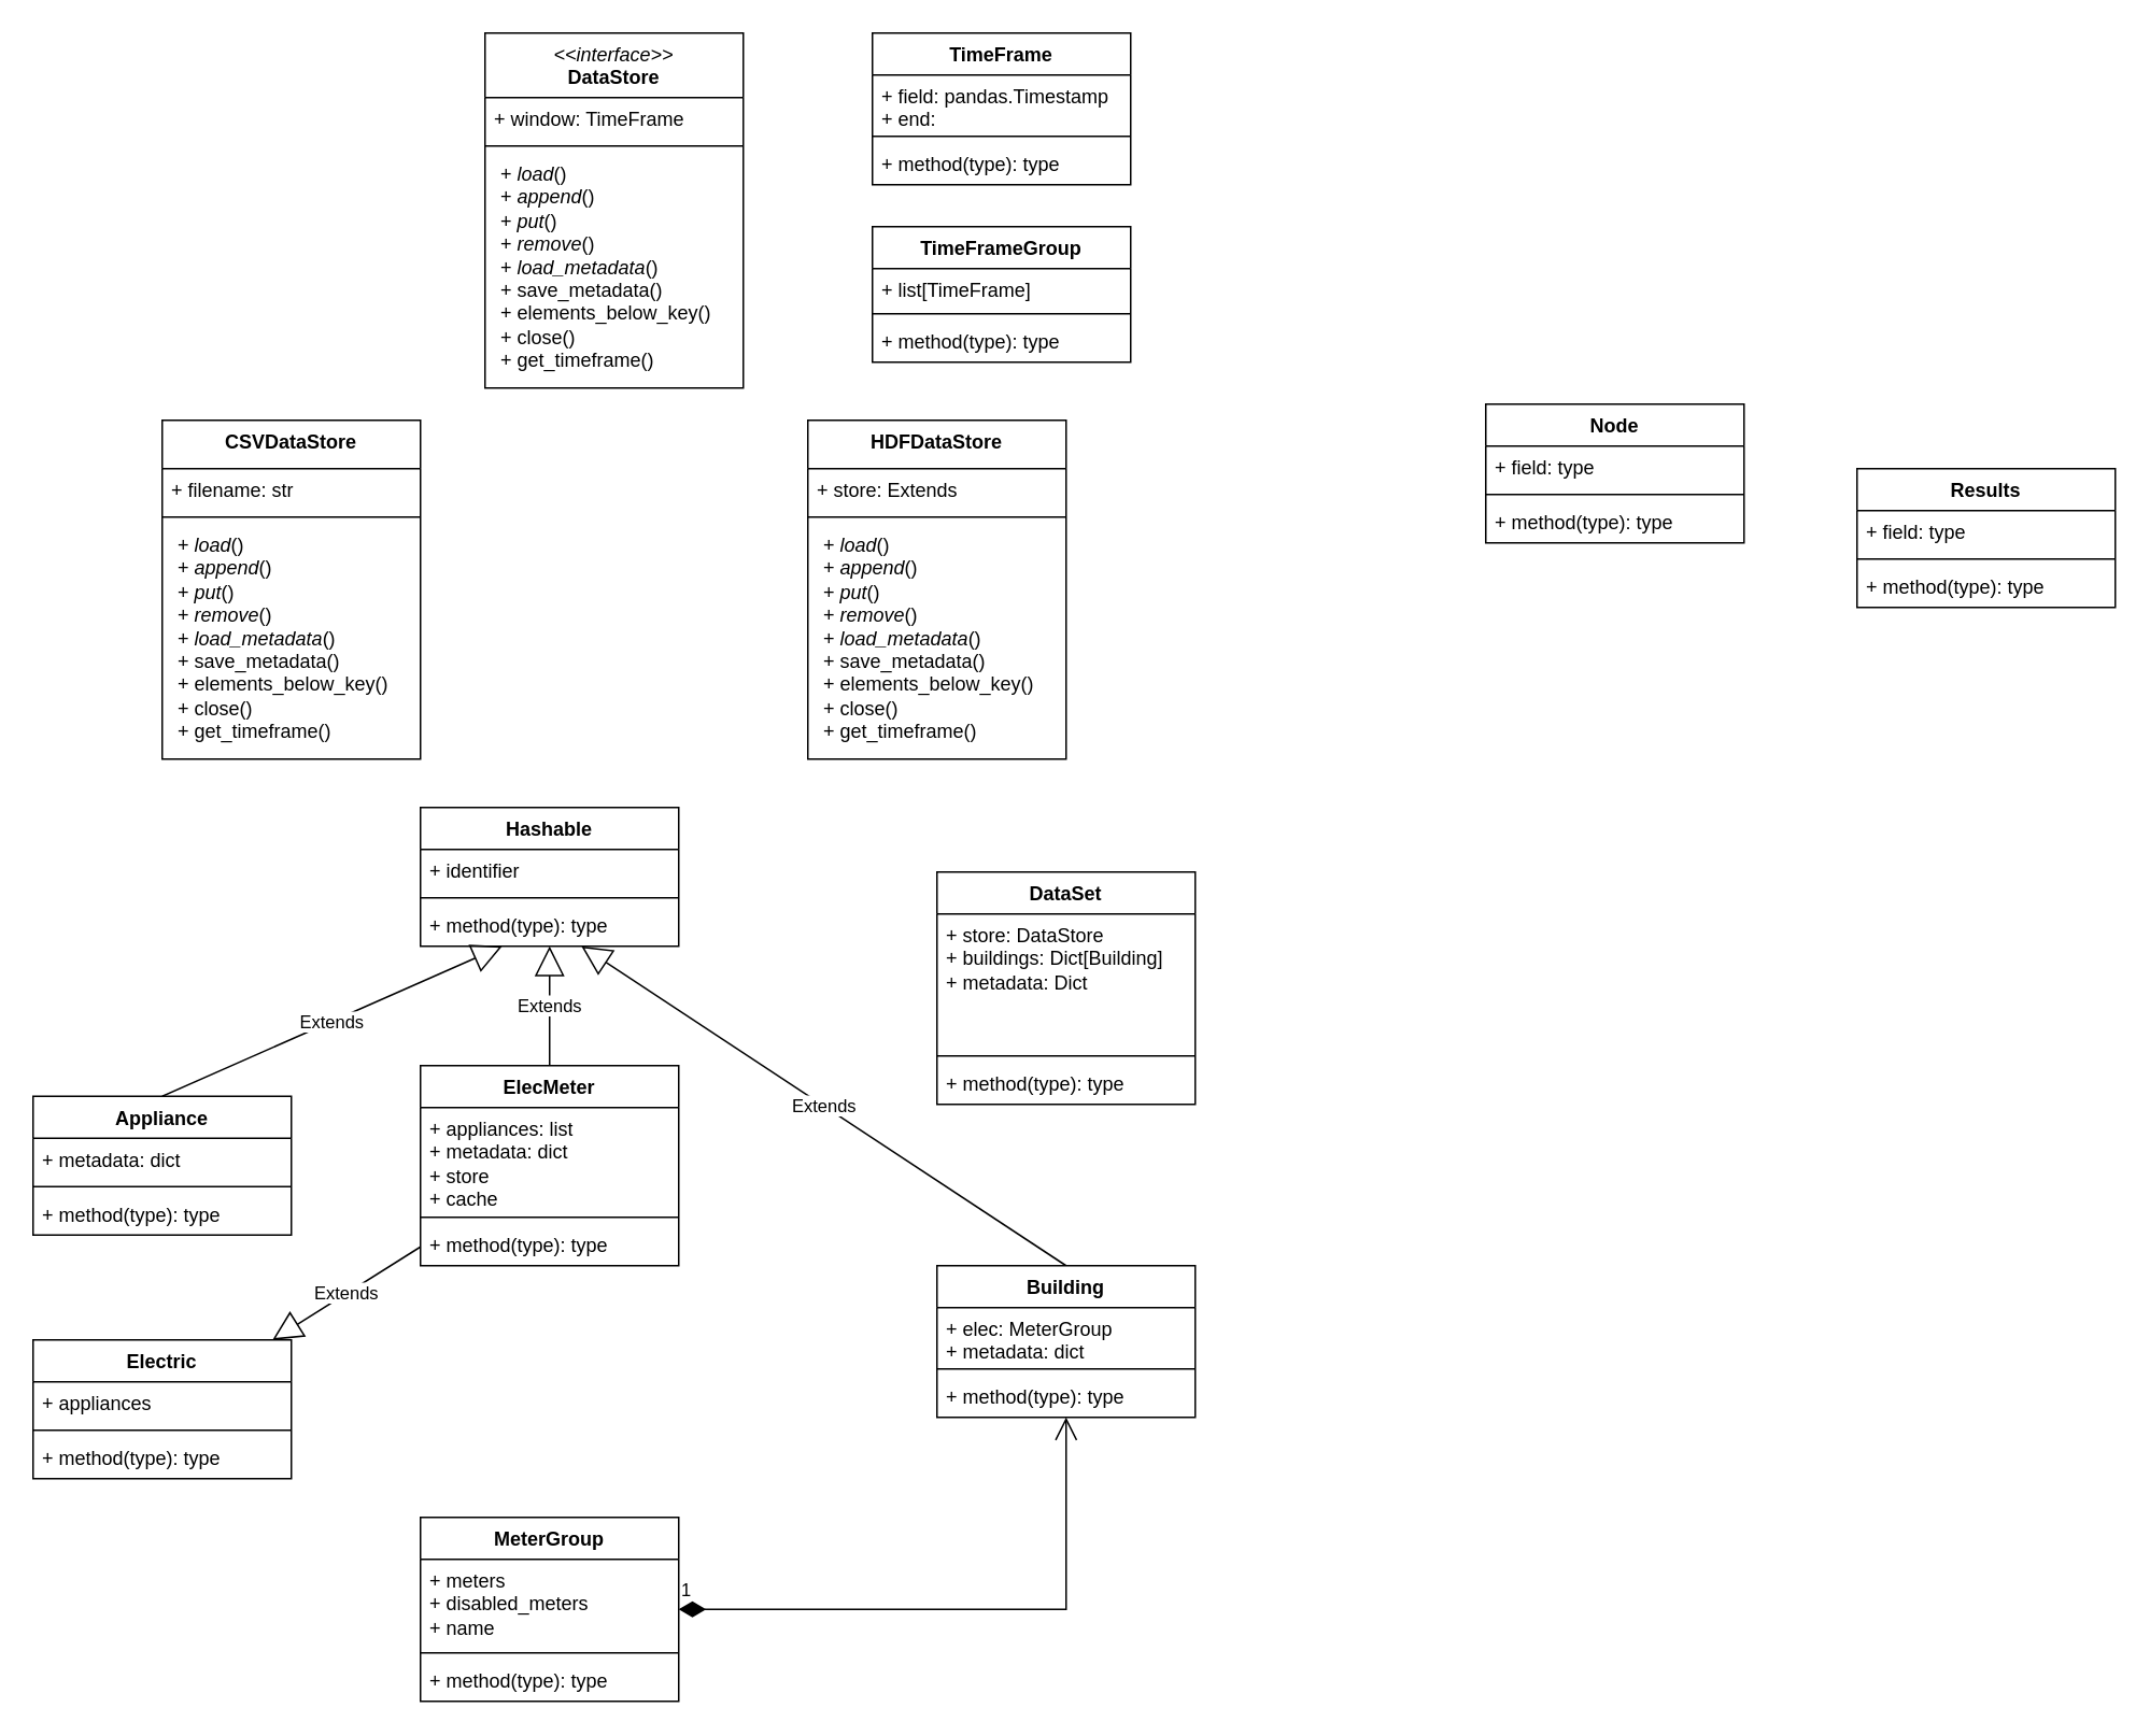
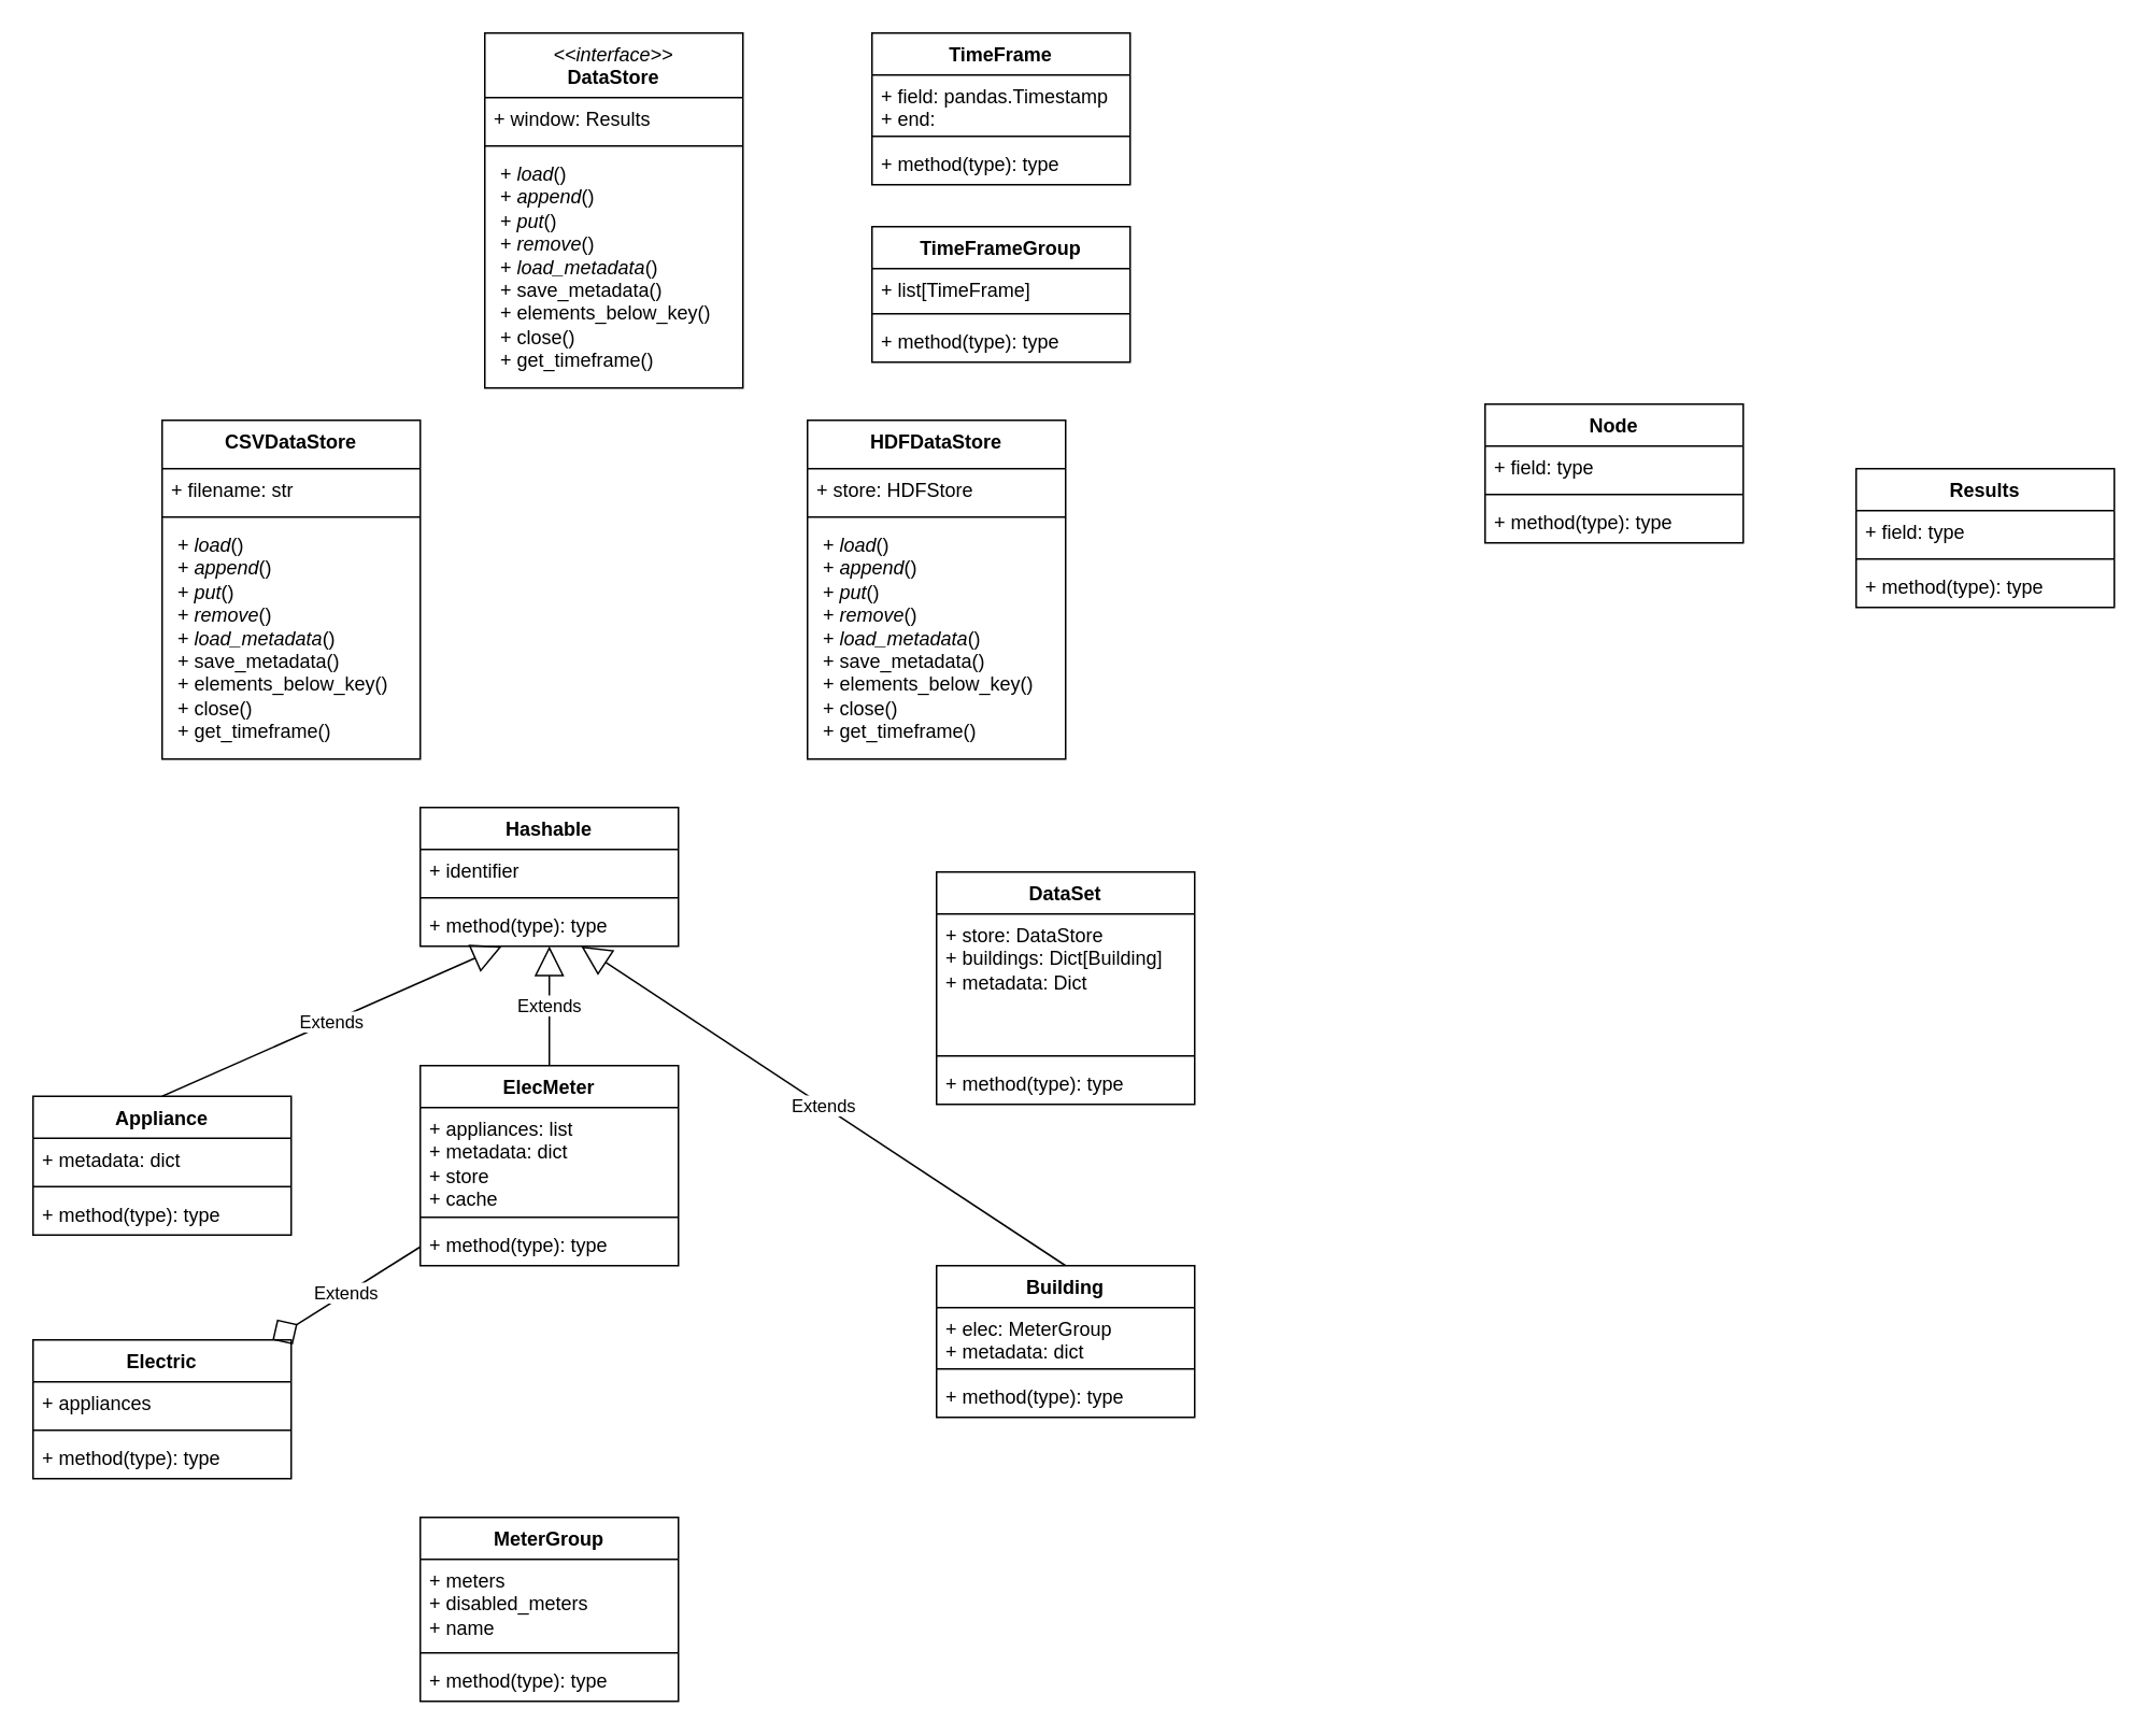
- <mxCell id="7" value="+ window: TimeFrame" style="text;strokeColor=none;fillColor=none;align=left;verticalAlign=top;spacingLeft=4;spacingRight=4;overflow=hidden;rotatable=0;points=[[0,0.5],[1,0.5]];portConstraint=eastwest;whiteSpace=wrap;html=1;" vertex="1" parent="6"><mxGeometry y="40" width="160" height="26" as="geometry" /></mxCell>
+ <mxCell id="7" value="+ window: Results" style="text;strokeColor=none;fillColor=none;align=left;verticalAlign=top;spacingLeft=4;spacingRight=4;overflow=hidden;rotatable=0;points=[[0,0.5],[1,0.5]];portConstraint=eastwest;whiteSpace=wrap;html=1;" vertex="1" parent="6"><mxGeometry y="40" width="160" height="26" as="geometry" /></mxCell>
- <mxCell id="15" value="+ store: Extends" style="text;strokeColor=none;fillColor=none;align=left;verticalAlign=top;spacingLeft=4;spacingRight=4;overflow=hidden;rotatable=0;points=[[0,0.5],[1,0.5]];portConstraint=eastwest;whiteSpace=wrap;html=1;" vertex="1" parent="14"><mxGeometry y="30" width="160" height="26" as="geometry" /></mxCell>
+ <mxCell id="15" value="+ store: HDFStore" style="text;strokeColor=none;fillColor=none;align=left;verticalAlign=top;spacingLeft=4;spacingRight=4;overflow=hidden;rotatable=0;points=[[0,0.5],[1,0.5]];portConstraint=eastwest;whiteSpace=wrap;html=1;" vertex="1" parent="14"><mxGeometry y="30" width="160" height="26" as="geometry" /></mxCell>
- <mxCell id="57" value="Extends" style="endArrow=block;endSize=16;endFill=0;html=1;rounded=0;" edge="1" parent="1" source="34" target="38"><mxGeometry width="160" relative="1" as="geometry"><mxPoint x="320" y="790" as="sourcePoint" /><mxPoint x="480" y="790" as="targetPoint" /></mxGeometry></mxCell>
+ <mxCell id="57" value="Extends" style="endArrow=diamond;endSize=16;endFill=0;html=1;rounded=0;" edge="1" parent="1" source="34" target="38"><mxGeometry width="160" relative="1" as="geometry"><mxPoint x="320" y="790" as="sourcePoint" /><mxPoint x="480" y="790" as="targetPoint" /></mxGeometry></mxCell>
- <mxCell id="62" value="1" style="endArrow=open;html=1;endSize=12;startArrow=diamondThin;startSize=14;startFill=1;edgeStyle=orthogonalEdgeStyle;align=left;verticalAlign=bottom;rounded=0;" edge="1" parent="1" source="42" target="58"><mxGeometry x="-1" y="3" relative="1" as="geometry"><mxPoint x="400" y="800" as="sourcePoint" /><mxPoint x="560" y="800" as="targetPoint" /></mxGeometry></mxCell>
